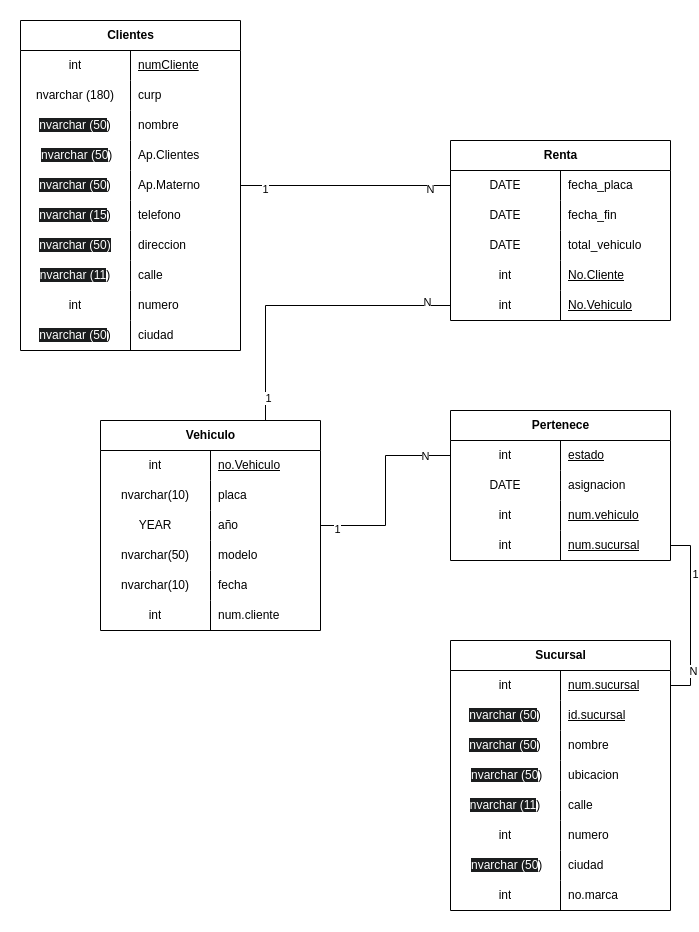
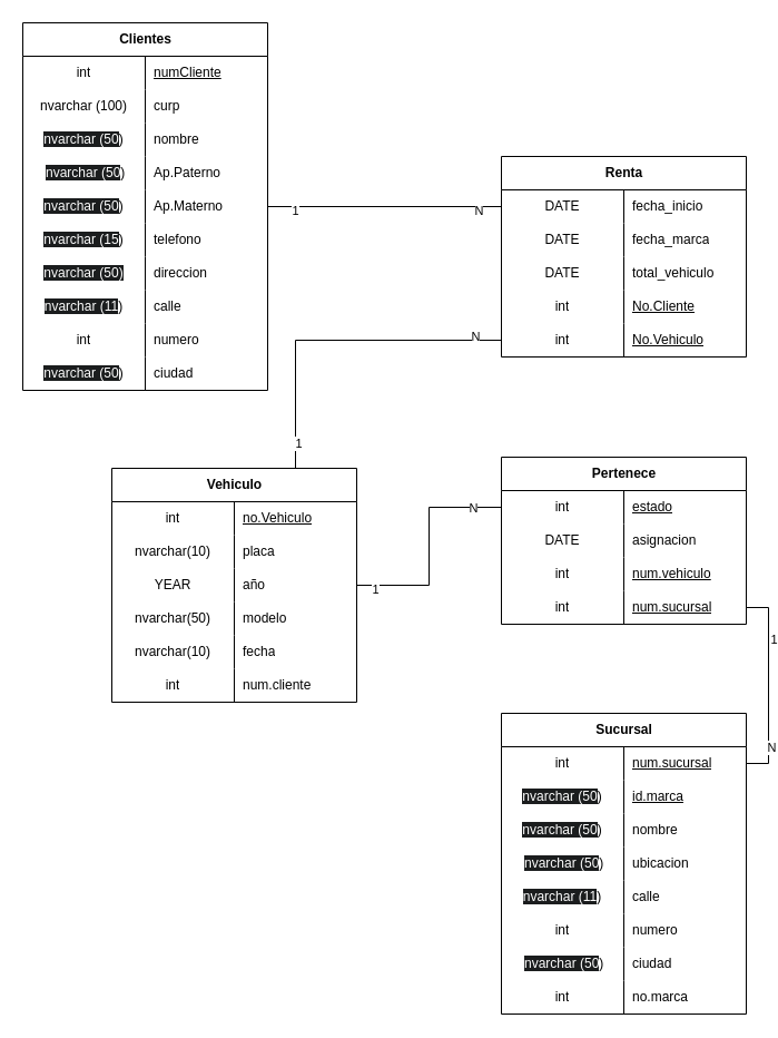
- <mxCell id="7" value="nvarchar (180)" style="shape=partialRectangle;connectable=0;fillColor=none;top=0;left=0;bottom=0;right=0;editable=1;overflow=hidden;whiteSpace=wrap;html=1;" vertex="1" parent="6"><mxGeometry width="110" height="30" as="geometry"><mxRectangle width="110" height="30" as="alternateBounds" /></mxGeometry></mxCell>
+ <mxCell id="7" value="nvarchar (100)" style="shape=partialRectangle;connectable=0;fillColor=none;top=0;left=0;bottom=0;right=0;editable=1;overflow=hidden;whiteSpace=wrap;html=1;" vertex="1" parent="6"><mxGeometry width="110" height="30" as="geometry"><mxRectangle width="110" height="30" as="alternateBounds" /></mxGeometry></mxCell>
- <mxCell id="14" value="Ap.Clientes" style="shape=partialRectangle;connectable=0;fillColor=none;top=0;left=0;bottom=0;right=0;align=left;spacingLeft=6;overflow=hidden;whiteSpace=wrap;html=1;" vertex="1" parent="12"><mxGeometry x="110" width="110" height="30" as="geometry"><mxRectangle width="110" height="30" as="alternateBounds" /></mxGeometry></mxCell>
+ <mxCell id="14" value="Ap.Paterno" style="shape=partialRectangle;connectable=0;fillColor=none;top=0;left=0;bottom=0;right=0;align=left;spacingLeft=6;overflow=hidden;whiteSpace=wrap;html=1;" vertex="1" parent="12"><mxGeometry x="110" width="110" height="30" as="geometry"><mxRectangle width="110" height="30" as="alternateBounds" /></mxGeometry></mxCell>
- <mxCell id="36" value="fecha_placa" style="shape=partialRectangle;connectable=0;fillColor=none;top=0;left=0;bottom=0;right=0;align=left;spacingLeft=6;overflow=hidden;whiteSpace=wrap;html=1;" vertex="1" parent="34"><mxGeometry x="110" width="110" height="30" as="geometry"><mxRectangle width="110" height="30" as="alternateBounds" /></mxGeometry></mxCell>
+ <mxCell id="36" value="fecha_inicio" style="shape=partialRectangle;connectable=0;fillColor=none;top=0;left=0;bottom=0;right=0;align=left;spacingLeft=6;overflow=hidden;whiteSpace=wrap;html=1;" vertex="1" parent="34"><mxGeometry x="110" width="110" height="30" as="geometry"><mxRectangle width="110" height="30" as="alternateBounds" /></mxGeometry></mxCell>
- <mxCell id="39" value="fecha_fin" style="shape=partialRectangle;connectable=0;fillColor=none;top=0;left=0;bottom=0;right=0;align=left;spacingLeft=6;overflow=hidden;whiteSpace=wrap;html=1;" vertex="1" parent="37"><mxGeometry x="110" width="110" height="30" as="geometry"><mxRectangle width="110" height="30" as="alternateBounds" /></mxGeometry></mxCell>
+ <mxCell id="39" value="fecha_marca" style="shape=partialRectangle;connectable=0;fillColor=none;top=0;left=0;bottom=0;right=0;align=left;spacingLeft=6;overflow=hidden;whiteSpace=wrap;html=1;" vertex="1" parent="37"><mxGeometry x="110" width="110" height="30" as="geometry"><mxRectangle width="110" height="30" as="alternateBounds" /></mxGeometry></mxCell>
- <mxCell id="90" value="&lt;u&gt;id.sucursal&lt;/u&gt;" style="shape=partialRectangle;connectable=0;fillColor=none;top=0;left=0;bottom=0;right=0;align=left;spacingLeft=6;overflow=hidden;whiteSpace=wrap;html=1;" vertex="1" parent="88"><mxGeometry x="110" width="110" height="30" as="geometry"><mxRectangle width="110" height="30" as="alternateBounds" /></mxGeometry></mxCell>
+ <mxCell id="90" value="&lt;u&gt;id.marca&lt;/u&gt;" style="shape=partialRectangle;connectable=0;fillColor=none;top=0;left=0;bottom=0;right=0;align=left;spacingLeft=6;overflow=hidden;whiteSpace=wrap;html=1;" vertex="1" parent="88"><mxGeometry x="110" width="110" height="30" as="geometry"><mxRectangle width="110" height="30" as="alternateBounds" /></mxGeometry></mxCell>
